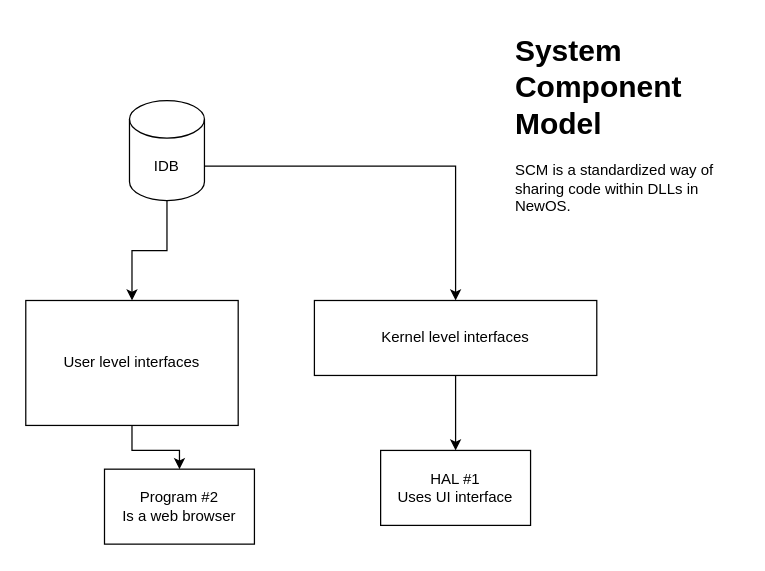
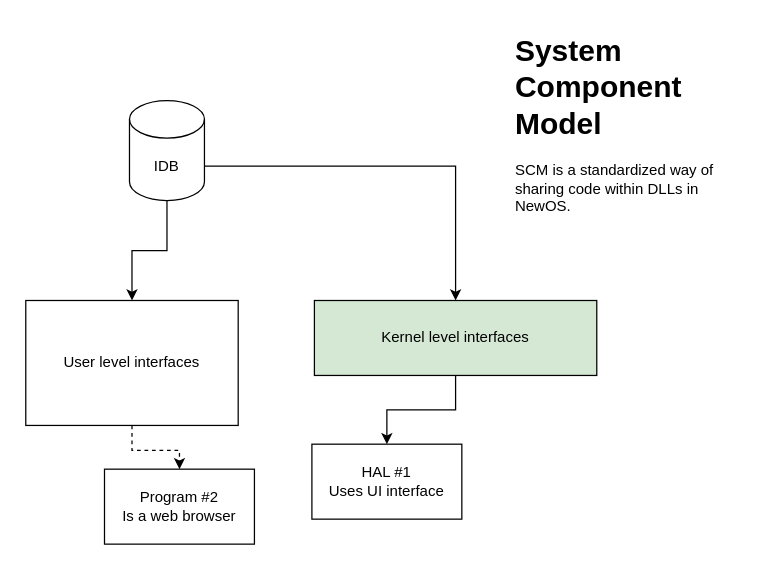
- <mxCell id="3" value="Kernel level interfaces" style="rounded=0;whiteSpace=wrap;html=1;" vertex="1" parent="1"><mxGeometry x="251" y="240" width="226" height="60" as="geometry" /></mxCell>
+ <mxCell id="3" value="Kernel level interfaces" style="rounded=0;whiteSpace=wrap;html=1;fillColor=#d5e8d4;" vertex="1" parent="1"><mxGeometry x="251" y="240" width="226" height="60" as="geometry" /></mxCell>
- <mxCell id="4" style="edgeStyle=orthogonalEdgeStyle;rounded=0;orthogonalLoop=1;jettySize=auto;html=1;exitX=0.5;exitY=1;exitDx=0;exitDy=0;entryX=0.5;entryY=0;entryDx=0;entryDy=0;" edge="1" parent="1" source="5" target="10"><mxGeometry relative="1" as="geometry" /></mxCell>
+ <mxCell id="4" style="edgeStyle=orthogonalEdgeStyle;rounded=0;orthogonalLoop=1;jettySize=auto;html=1;exitX=0.5;exitY=1;exitDx=0;exitDy=0;entryX=0.5;entryY=0;entryDx=0;entryDy=0;dashed=1;" edge="1" parent="1" source="5" target="10"><mxGeometry relative="1" as="geometry" /></mxCell>
- <mxCell id="9" value="HAL #1&lt;div&gt;Uses UI interface&lt;/div&gt;" style="rounded=0;whiteSpace=wrap;html=1;" vertex="1" parent="1"><mxGeometry x="304" y="360" width="120" height="60" as="geometry" /></mxCell>
+ <mxCell id="9" value="HAL #1&lt;div&gt;Uses UI interface&lt;/div&gt;" style="rounded=0;whiteSpace=wrap;html=1;" vertex="1" parent="1"><mxGeometry x="249" y="355" width="120" height="60" as="geometry" /></mxCell>
